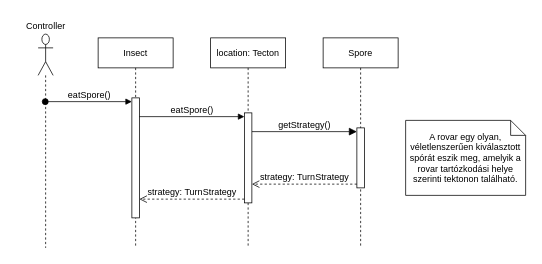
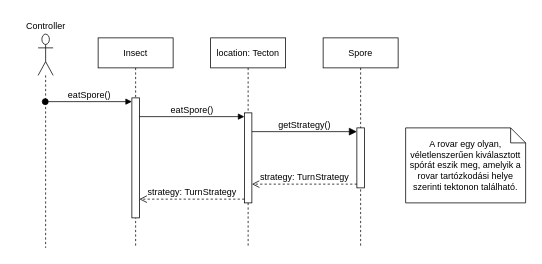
- <mxCell id="15" value="A rovar egy olyan, véletlenszerűen kiválasztott spórát eszik meg, amelyik a rovar tartózkodási helye szerinti tektonon található." style="shape=note;size=20;whiteSpace=wrap;html=1;" vertex="1" parent="1"><mxGeometry x="540" y="160" width="160" height="100" as="geometry" /></mxCell>
+ <mxCell id="15" value="A rovar egy olyan, véletlenszerűen kiválasztott spórát eszik meg, amelyik a rovar tartózkodási helye szerinti tektonon található." style="shape=note;size=20;whiteSpace=wrap;html=1;" vertex="1" parent="1"><mxGeometry x="540" y="170" width="160" height="100" as="geometry" /></mxCell>
